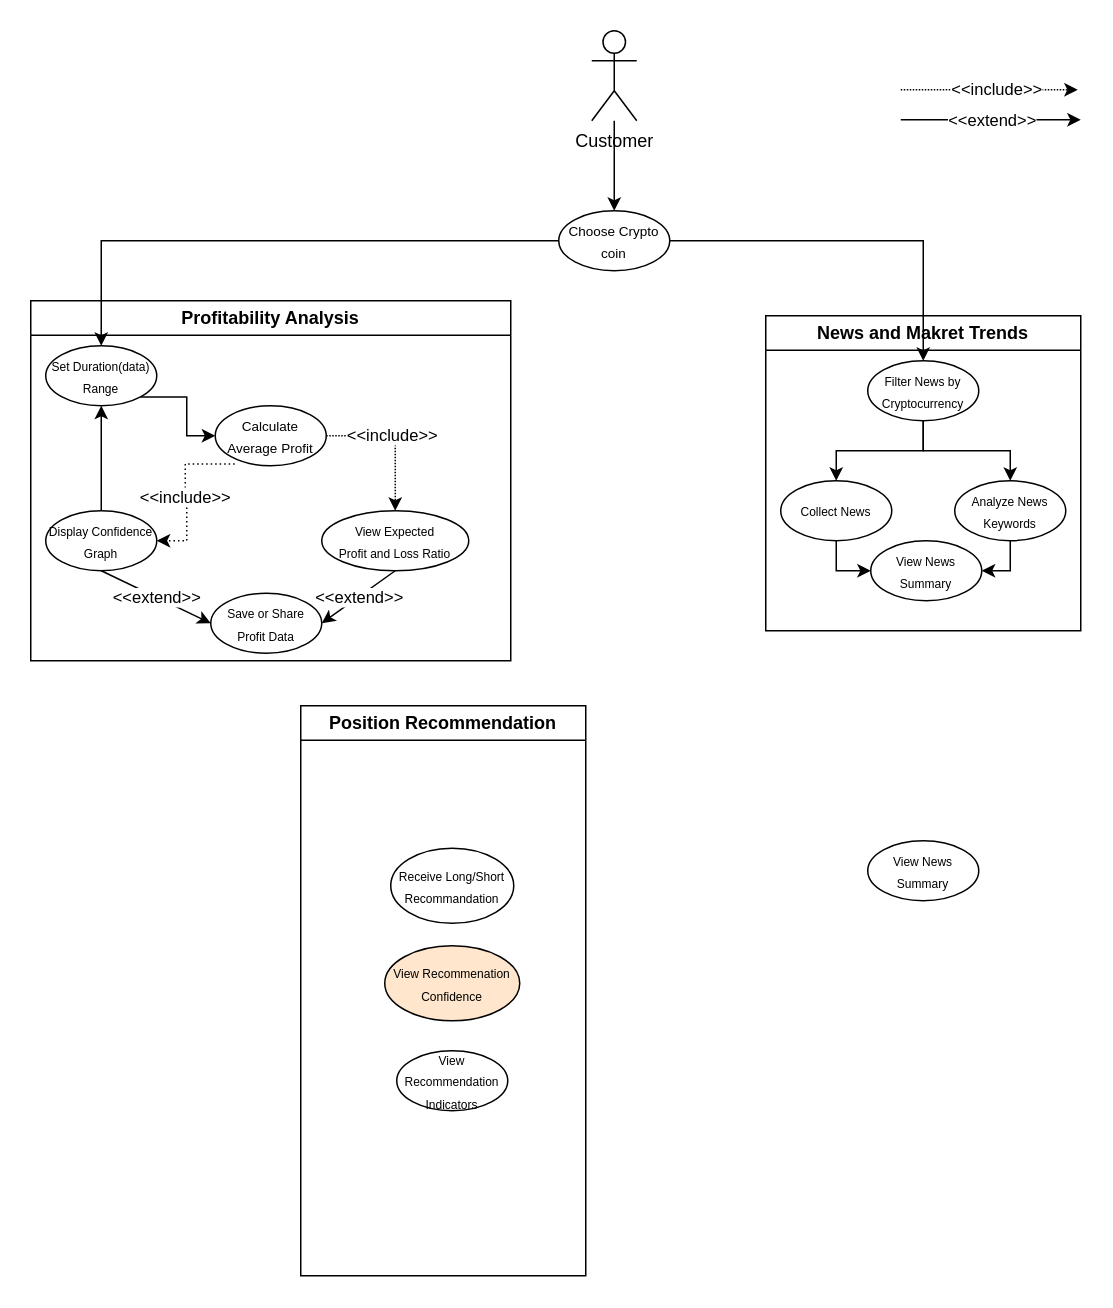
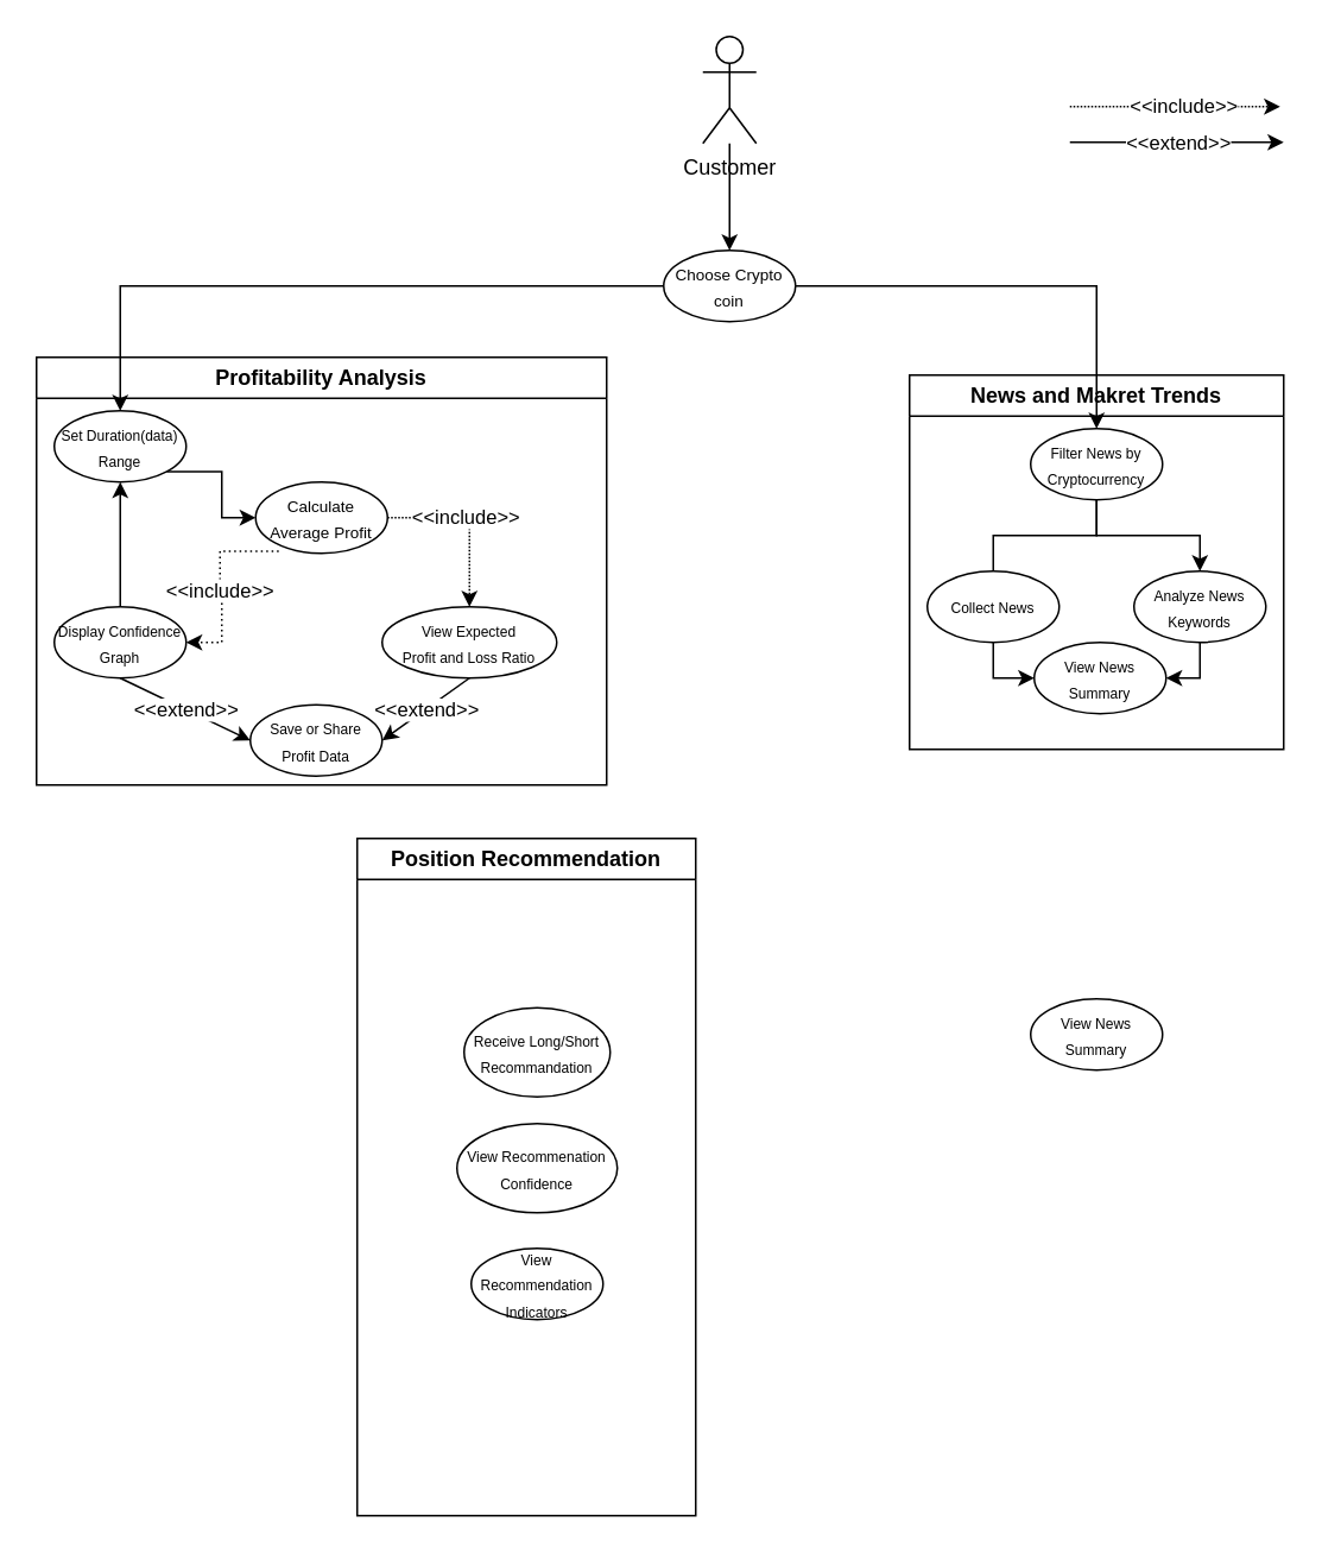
- <mxCell id="27" style="edgeStyle=orthogonalEdgeStyle;rounded=0;orthogonalLoop=1;jettySize=auto;html=1;entryX=0.5;entryY=0;entryDx=0;entryDy=0;" edge="1" parent="20" source="28" target="22"><mxGeometry relative="1" as="geometry" /></mxCell>
+ <mxCell id="27" style="edgeStyle=orthogonalEdgeStyle;rounded=0;orthogonalLoop=1;jettySize=auto;html=1;entryX=0.5;entryY=0;entryDx=0;entryDy=0;endArrow=none;" edge="1" parent="20" source="28" target="22"><mxGeometry relative="1" as="geometry" /></mxCell>
- <mxCell id="38" value="&lt;font style=&quot;font-size: 8px;&quot;&gt;View Recommenation Confidence&lt;/font&gt;" style="ellipse;whiteSpace=wrap;html=1;fillColor=#ffe6cc;" vertex="1" parent="36"><mxGeometry x="56" y="160" width="90" height="50" as="geometry" /></mxCell>
+ <mxCell id="38" value="&lt;font style=&quot;font-size: 8px;&quot;&gt;View Recommenation Confidence&lt;/font&gt;" style="ellipse;whiteSpace=wrap;html=1;" vertex="1" parent="36"><mxGeometry x="56" y="160" width="90" height="50" as="geometry" /></mxCell>
